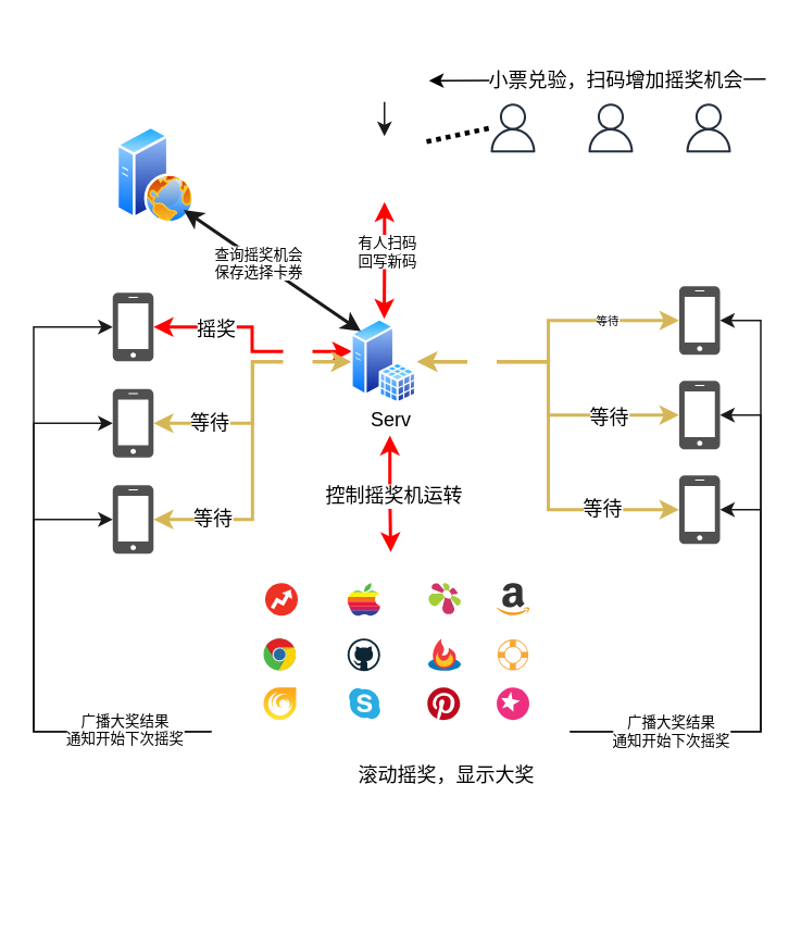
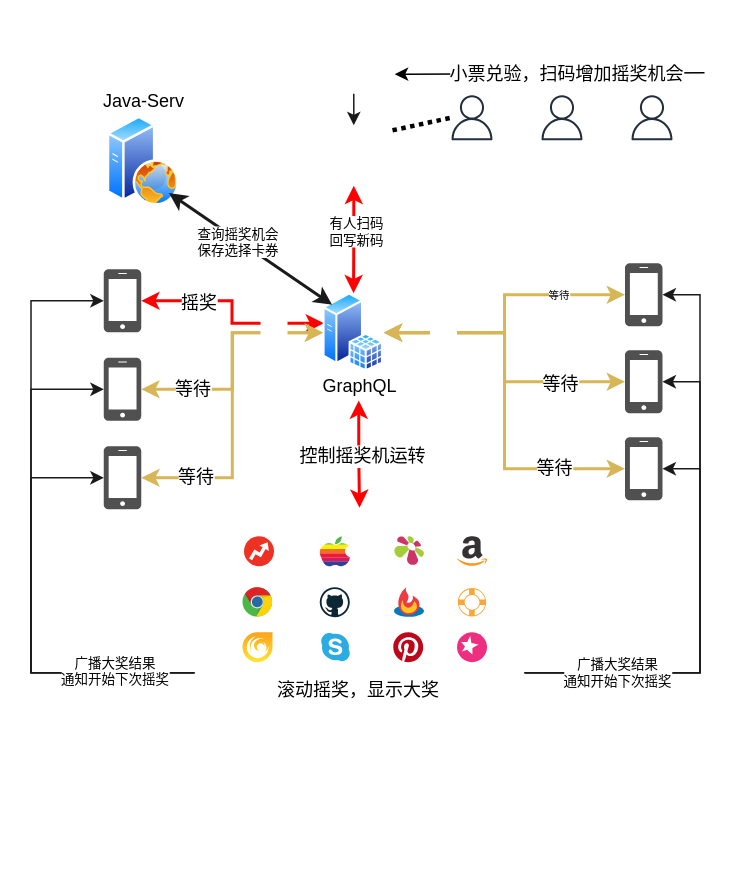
+ <mxCell id="4" value="Java-Serv" style="text;html=1;align=center;verticalAlign=middle;resizable=0;points=[];;autosize=1;" parent="2" vertex="1"><mxGeometry width="70" height="20" as="geometry" /></mxCell>
- <mxCell id="49" value="Serv" style="text;html=1;align=center;verticalAlign=middle;resizable=0;points=[];;autosize=1;" parent="47" vertex="1"><mxGeometry y="51.579" width="60" height="20" as="geometry" /></mxCell>
+ <mxCell id="49" value="GraphQL" style="text;html=1;align=center;verticalAlign=middle;resizable=0;points=[];;autosize=1;" parent="47" vertex="1"><mxGeometry y="51.579" width="60" height="20" as="geometry" /></mxCell>
- <mxCell id="40" value="滚动摇奖，显示大奖" style="text;html=1;align=center;verticalAlign=middle;resizable=0;points=[];;autosize=1;" parent="32" vertex="1"><mxGeometry x="84" y="127" width="119" height="19" as="geometry" /></mxCell>
+ <mxCell id="40" value="滚动摇奖，显示大奖" style="text;html=1;align=center;verticalAlign=middle;resizable=0;points=[];;autosize=1;" parent="32" vertex="1"><mxGeometry x="49" y="112" width="119" height="19" as="geometry" /></mxCell>
